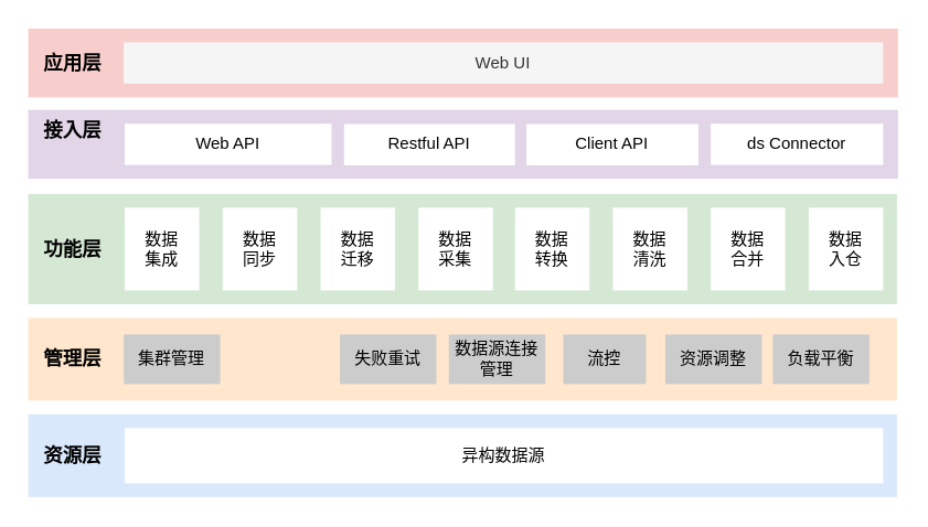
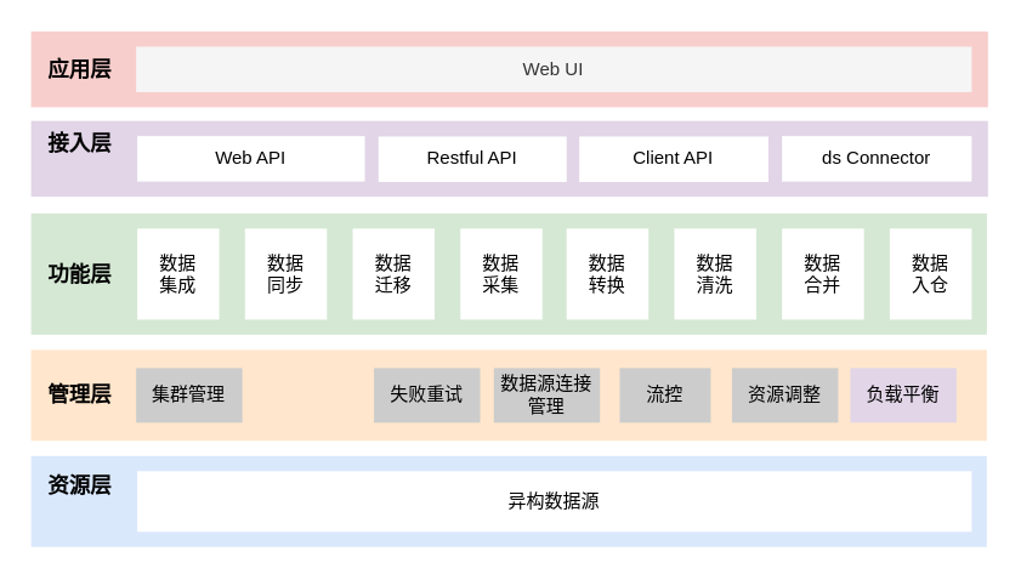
- <mxCell id="13" value="负载平衡" style="rounded=0;whiteSpace=wrap;html=1;strokeColor=none;fillColor=#CCCCCC;" parent="1" vertex="1"><mxGeometry x="560" y="242" width="70" height="36" as="geometry" /></mxCell>
+ <mxCell id="13" value="负载平衡" style="rounded=0;whiteSpace=wrap;html=1;strokeColor=none;fillColor=#e1d5e7;" parent="1" vertex="1"><mxGeometry x="560" y="242" width="70" height="36" as="geometry" /></mxCell>
- <mxCell id="31" value="资源层" style="text;html=1;strokeColor=none;fillColor=none;align=center;verticalAlign=middle;whiteSpace=wrap;rounded=0;fontSize=14;fontStyle=1" parent="1" vertex="1"><mxGeometry x="30" y="320" width="45" height="20" as="geometry" /></mxCell>
+ <mxCell id="31" value="资源层" style="text;html=1;strokeColor=none;fillColor=none;align=center;verticalAlign=middle;whiteSpace=wrap;rounded=0;fontSize=14;fontStyle=1" parent="1" vertex="1"><mxGeometry x="30" y="310" width="45" height="20" as="geometry" /></mxCell>
